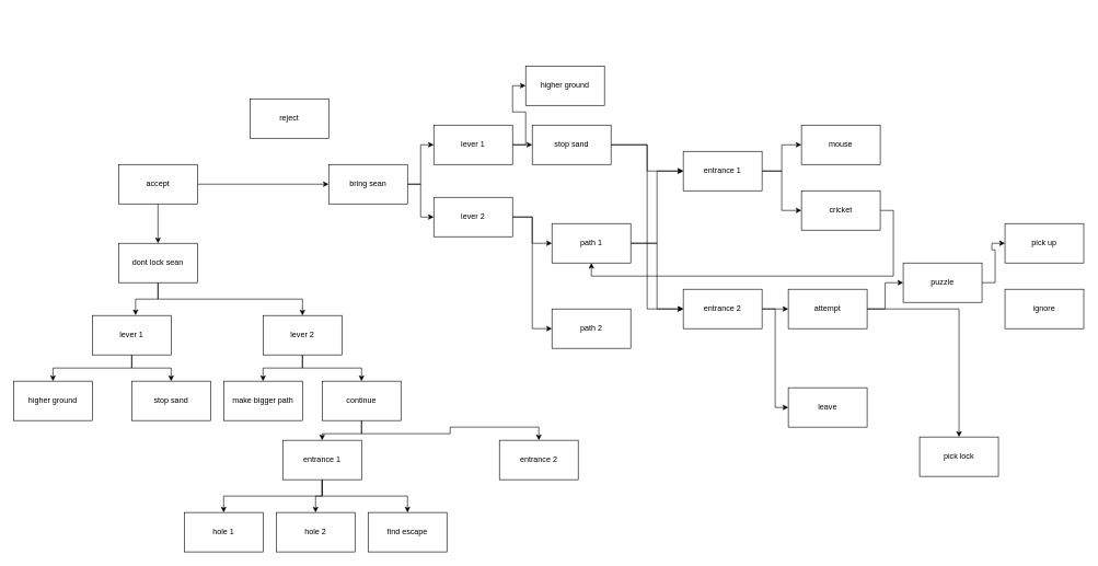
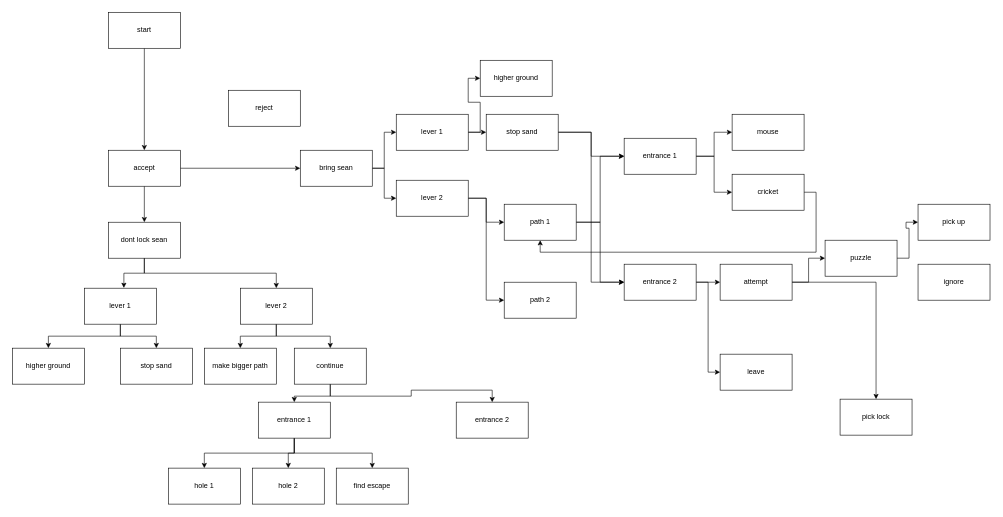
+ <mxCell id="3" value="start" style="rounded=0;whiteSpace=wrap;html=1;" vertex="1" parent="1"><mxGeometry x="180" y="20" width="120" height="60" as="geometry" /></mxCell>
+ <mxCell id="2" style="edgeStyle=orthogonalEdgeStyle;rounded=0;orthogonalLoop=1;jettySize=auto;html=1;exitX=0.5;exitY=1;exitDx=0;exitDy=0;entryX=0.5;entryY=0;entryDx=0;entryDy=0;" edge="1" parent="1" source="3" target="6"><mxGeometry relative="1" as="geometry" /></mxCell>
